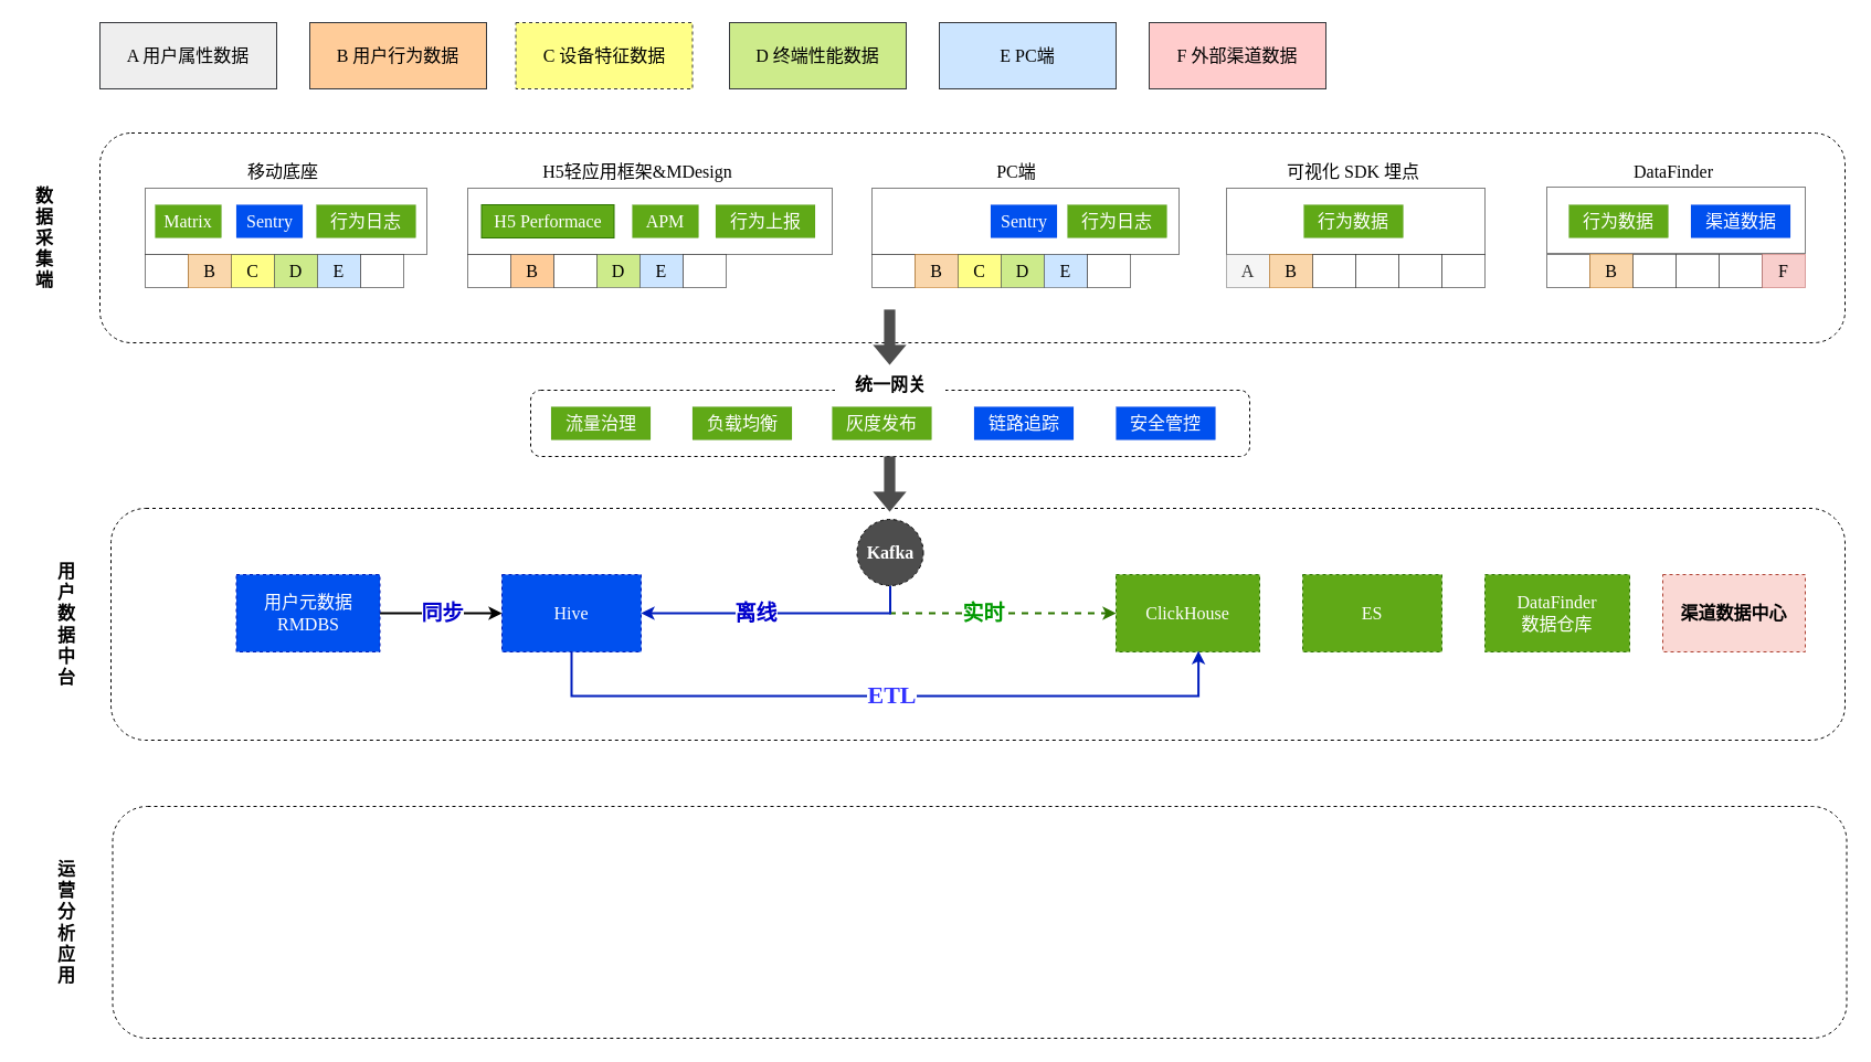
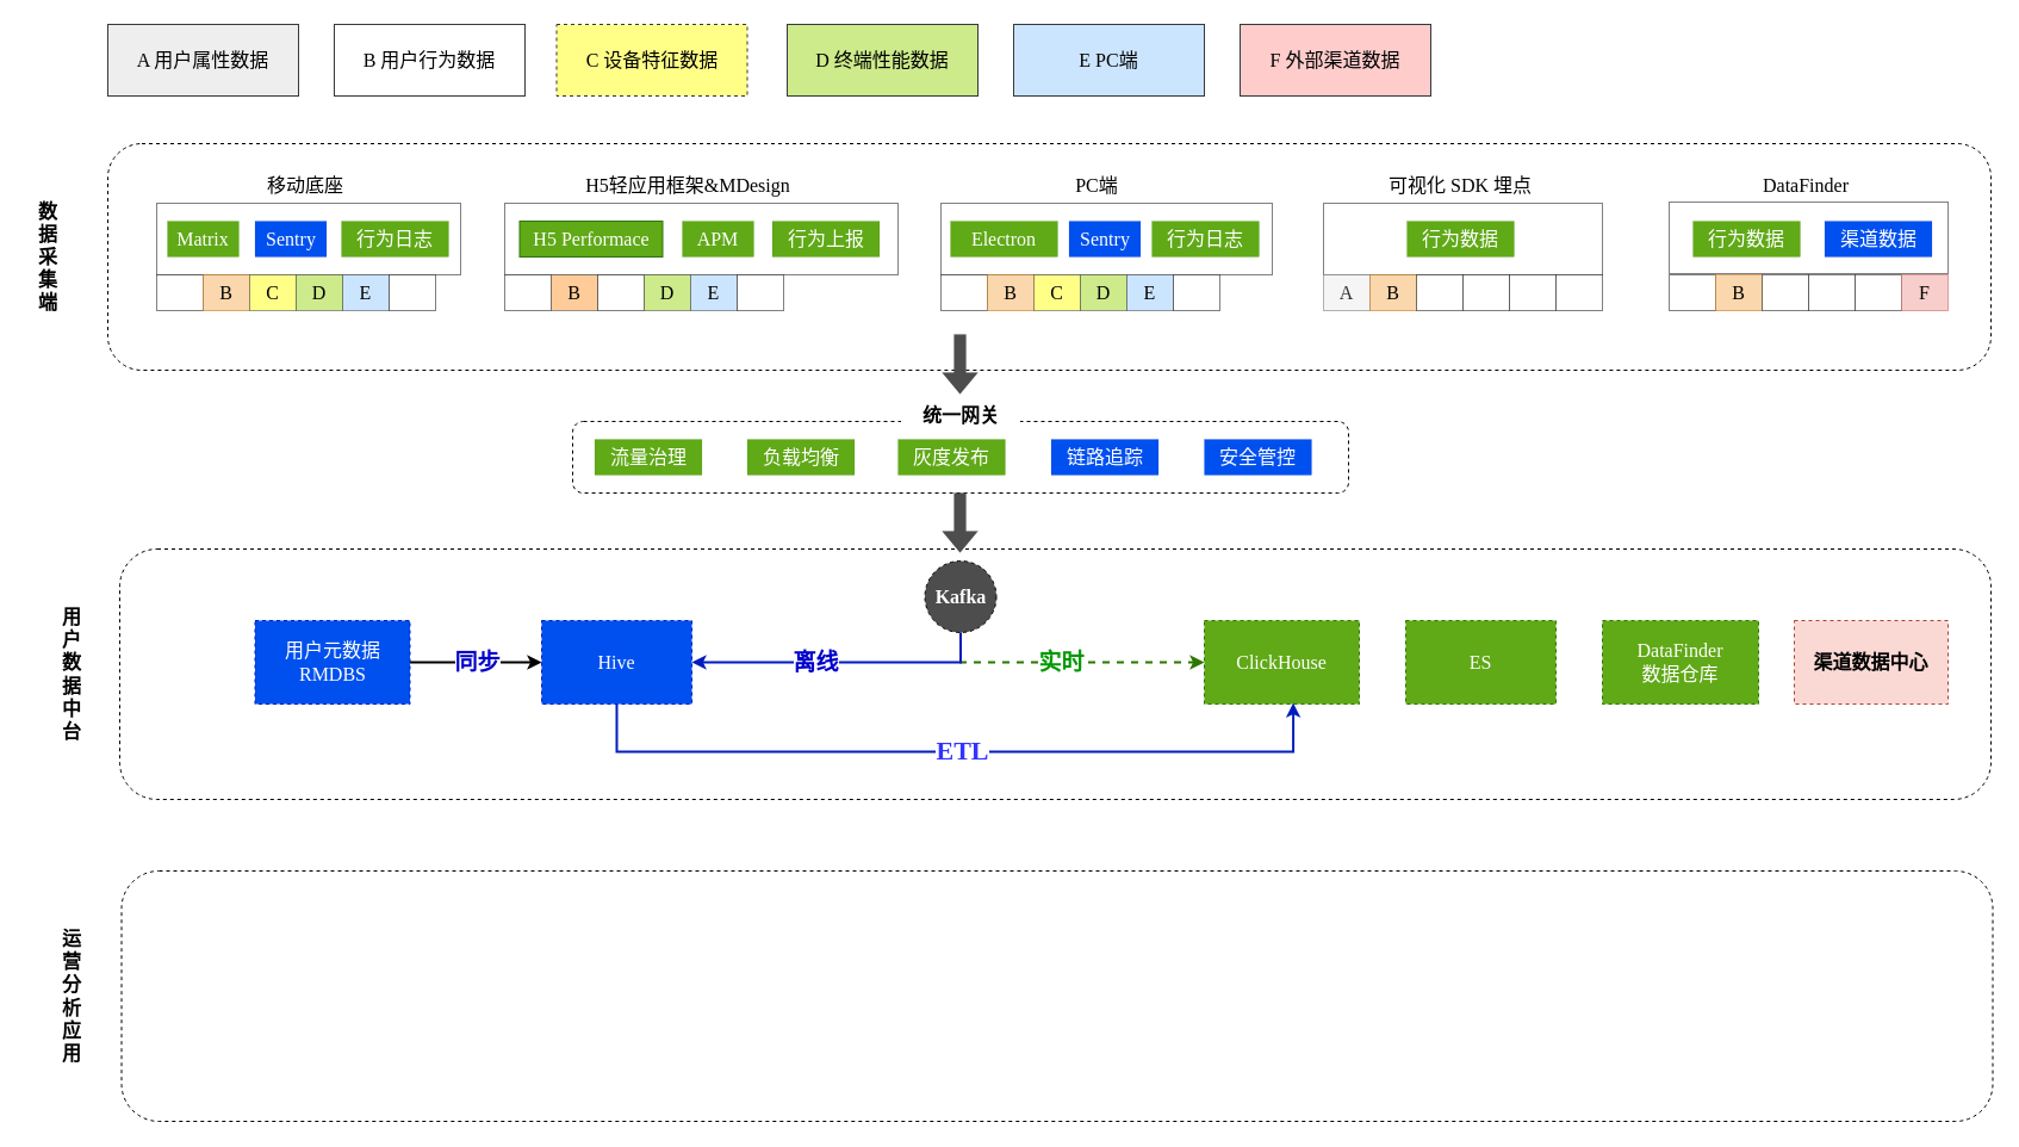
- <mxCell id="4" value="B 用户行为数据" style="rounded=0;whiteSpace=wrap;html=1;fillColor=#ffcc99;strokeColor=#36393d;fontSize=16;fontFamily=Comic Sans MS;" parent="1" vertex="1"><mxGeometry x="280" y="20" width="160" height="60" as="geometry" /></mxCell>
+ <mxCell id="4" value="B 用户行为数据" style="rounded=0;whiteSpace=wrap;html=1;fillColor=#ffffff;strokeColor=#36393d;fontSize=16;fontFamily=Comic Sans MS;" parent="1" vertex="1"><mxGeometry x="280" y="20" width="160" height="60" as="geometry" /></mxCell>
+ <mxCell id="55" value="Electron" style="rounded=0;whiteSpace=wrap;html=1;dashed=1;fontSize=16;strokeWidth=0;fontFamily=Comic Sans MS;fillColor=#60a917;fontColor=#ffffff;strokeColor=#2D7600;" vertex="1" parent="1"><mxGeometry x="797" y="185" width="90" height="30" as="geometry" /></mxCell>
